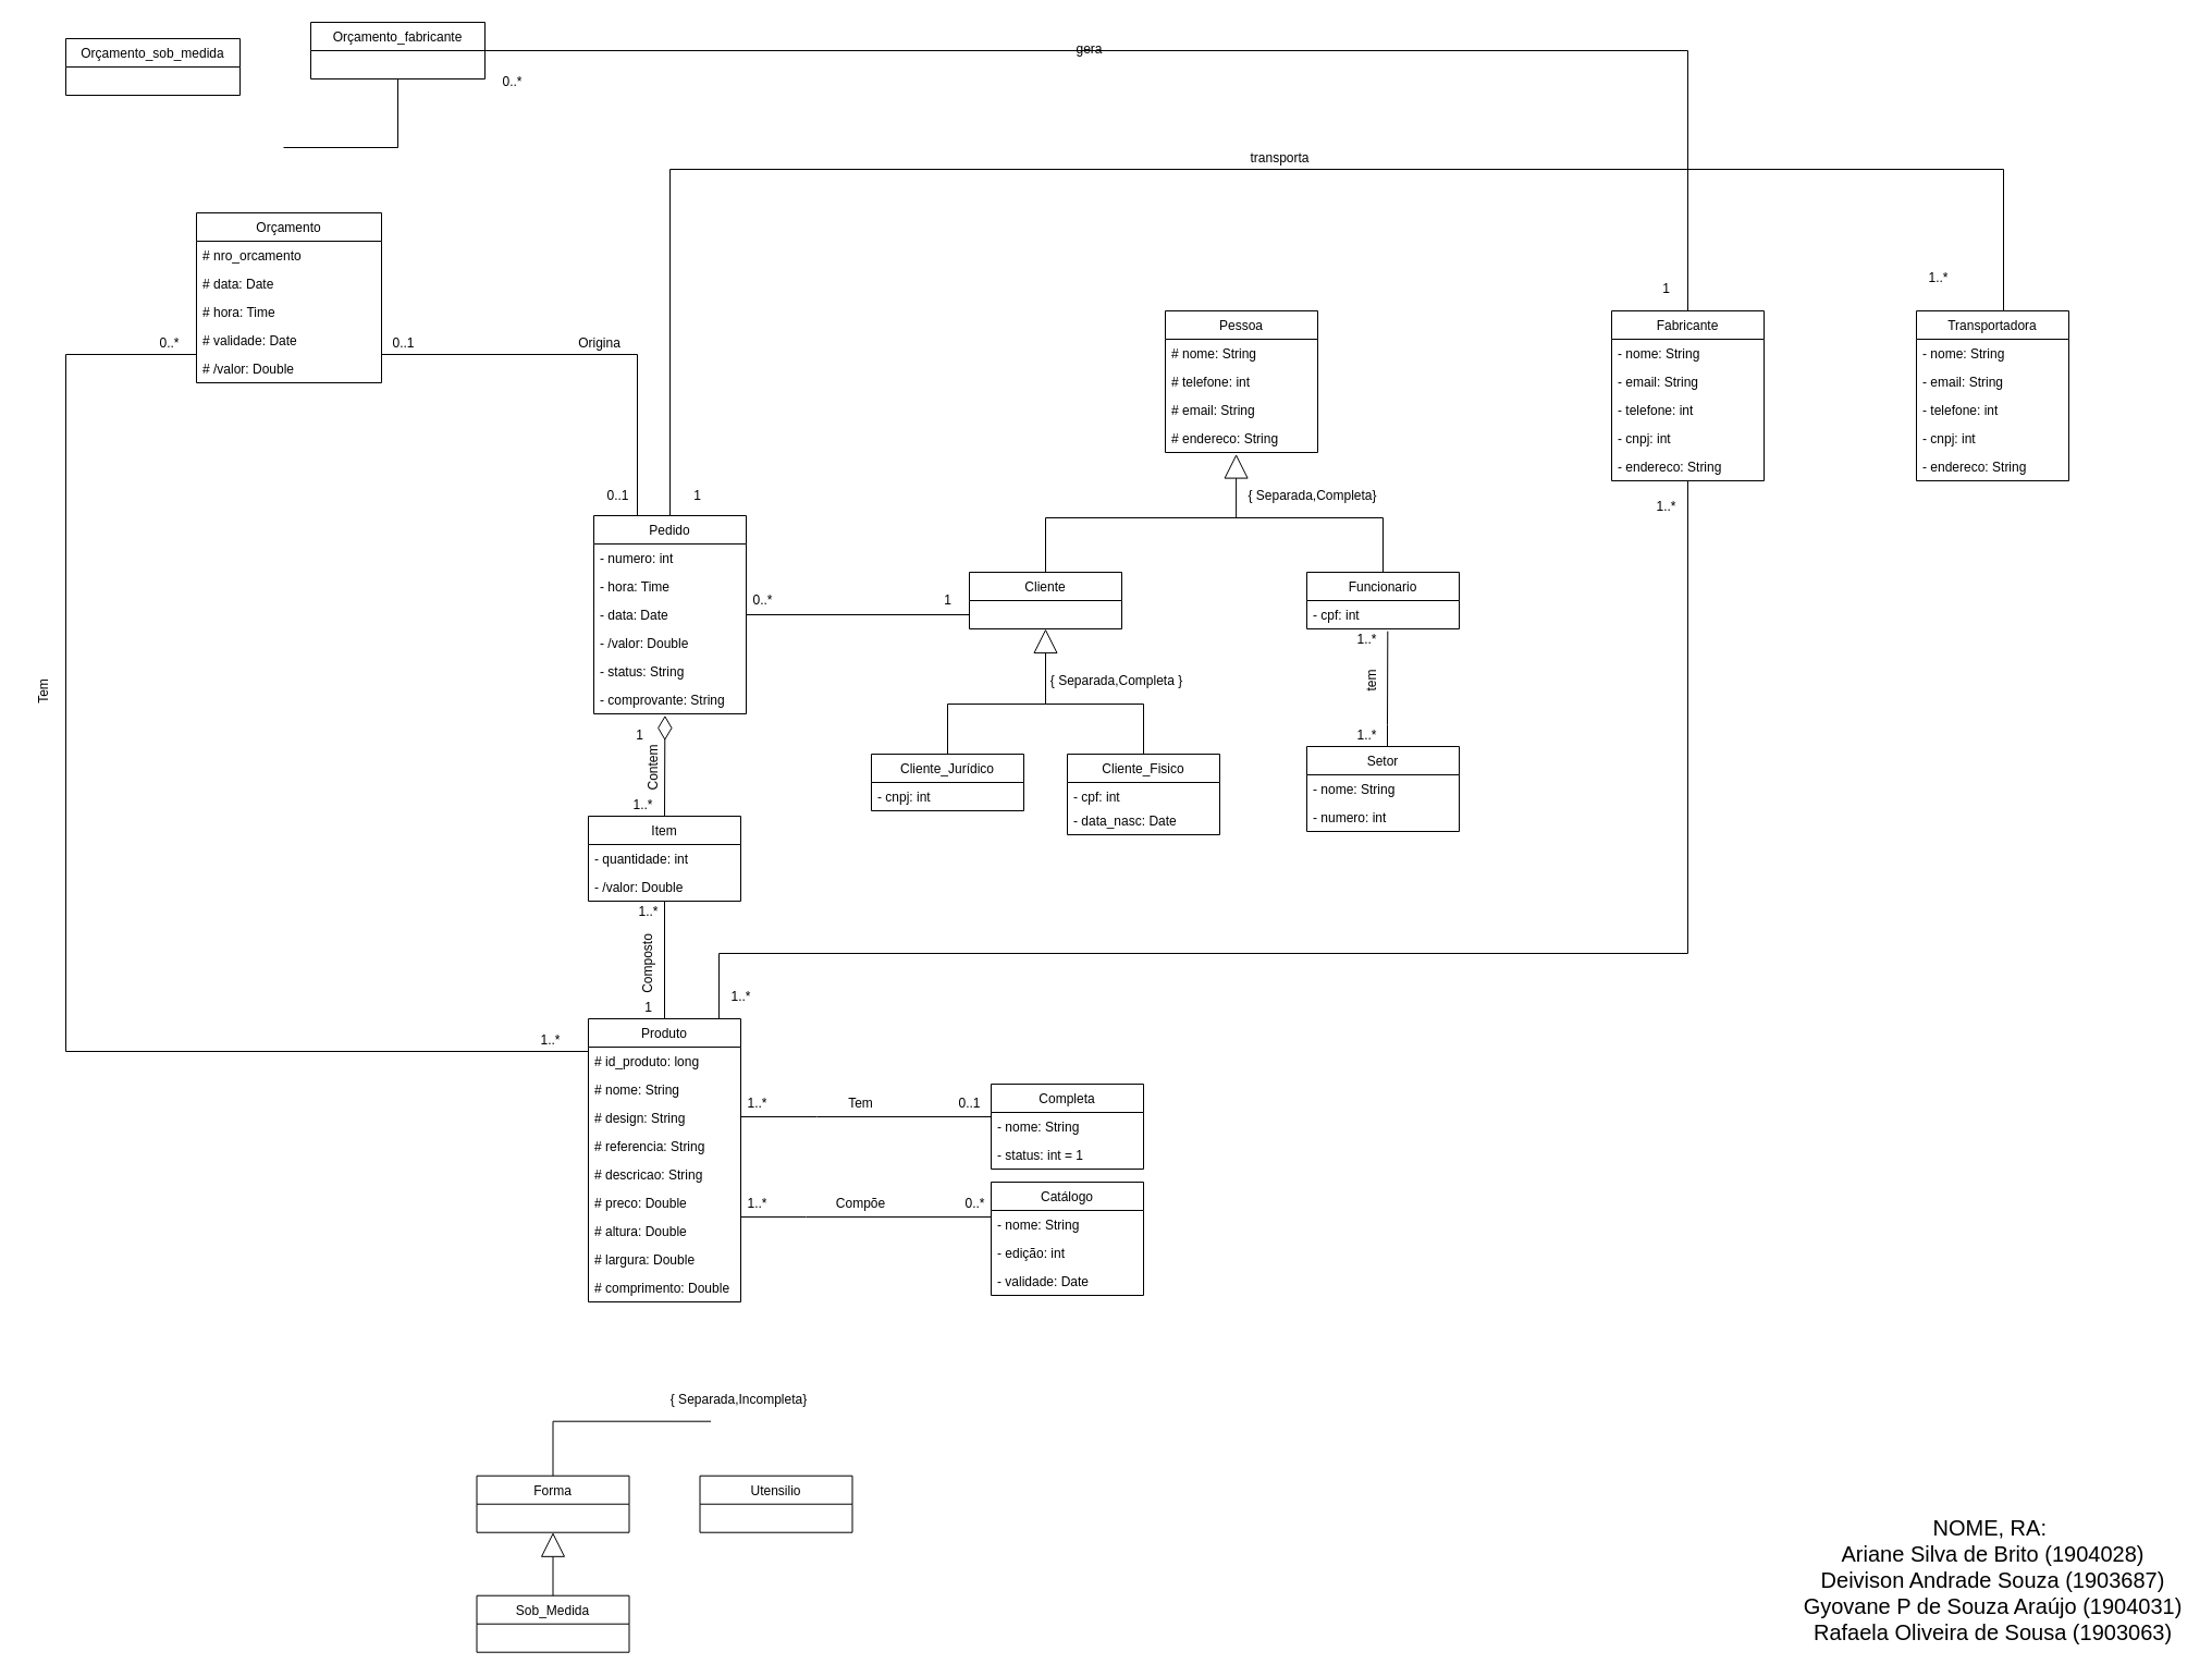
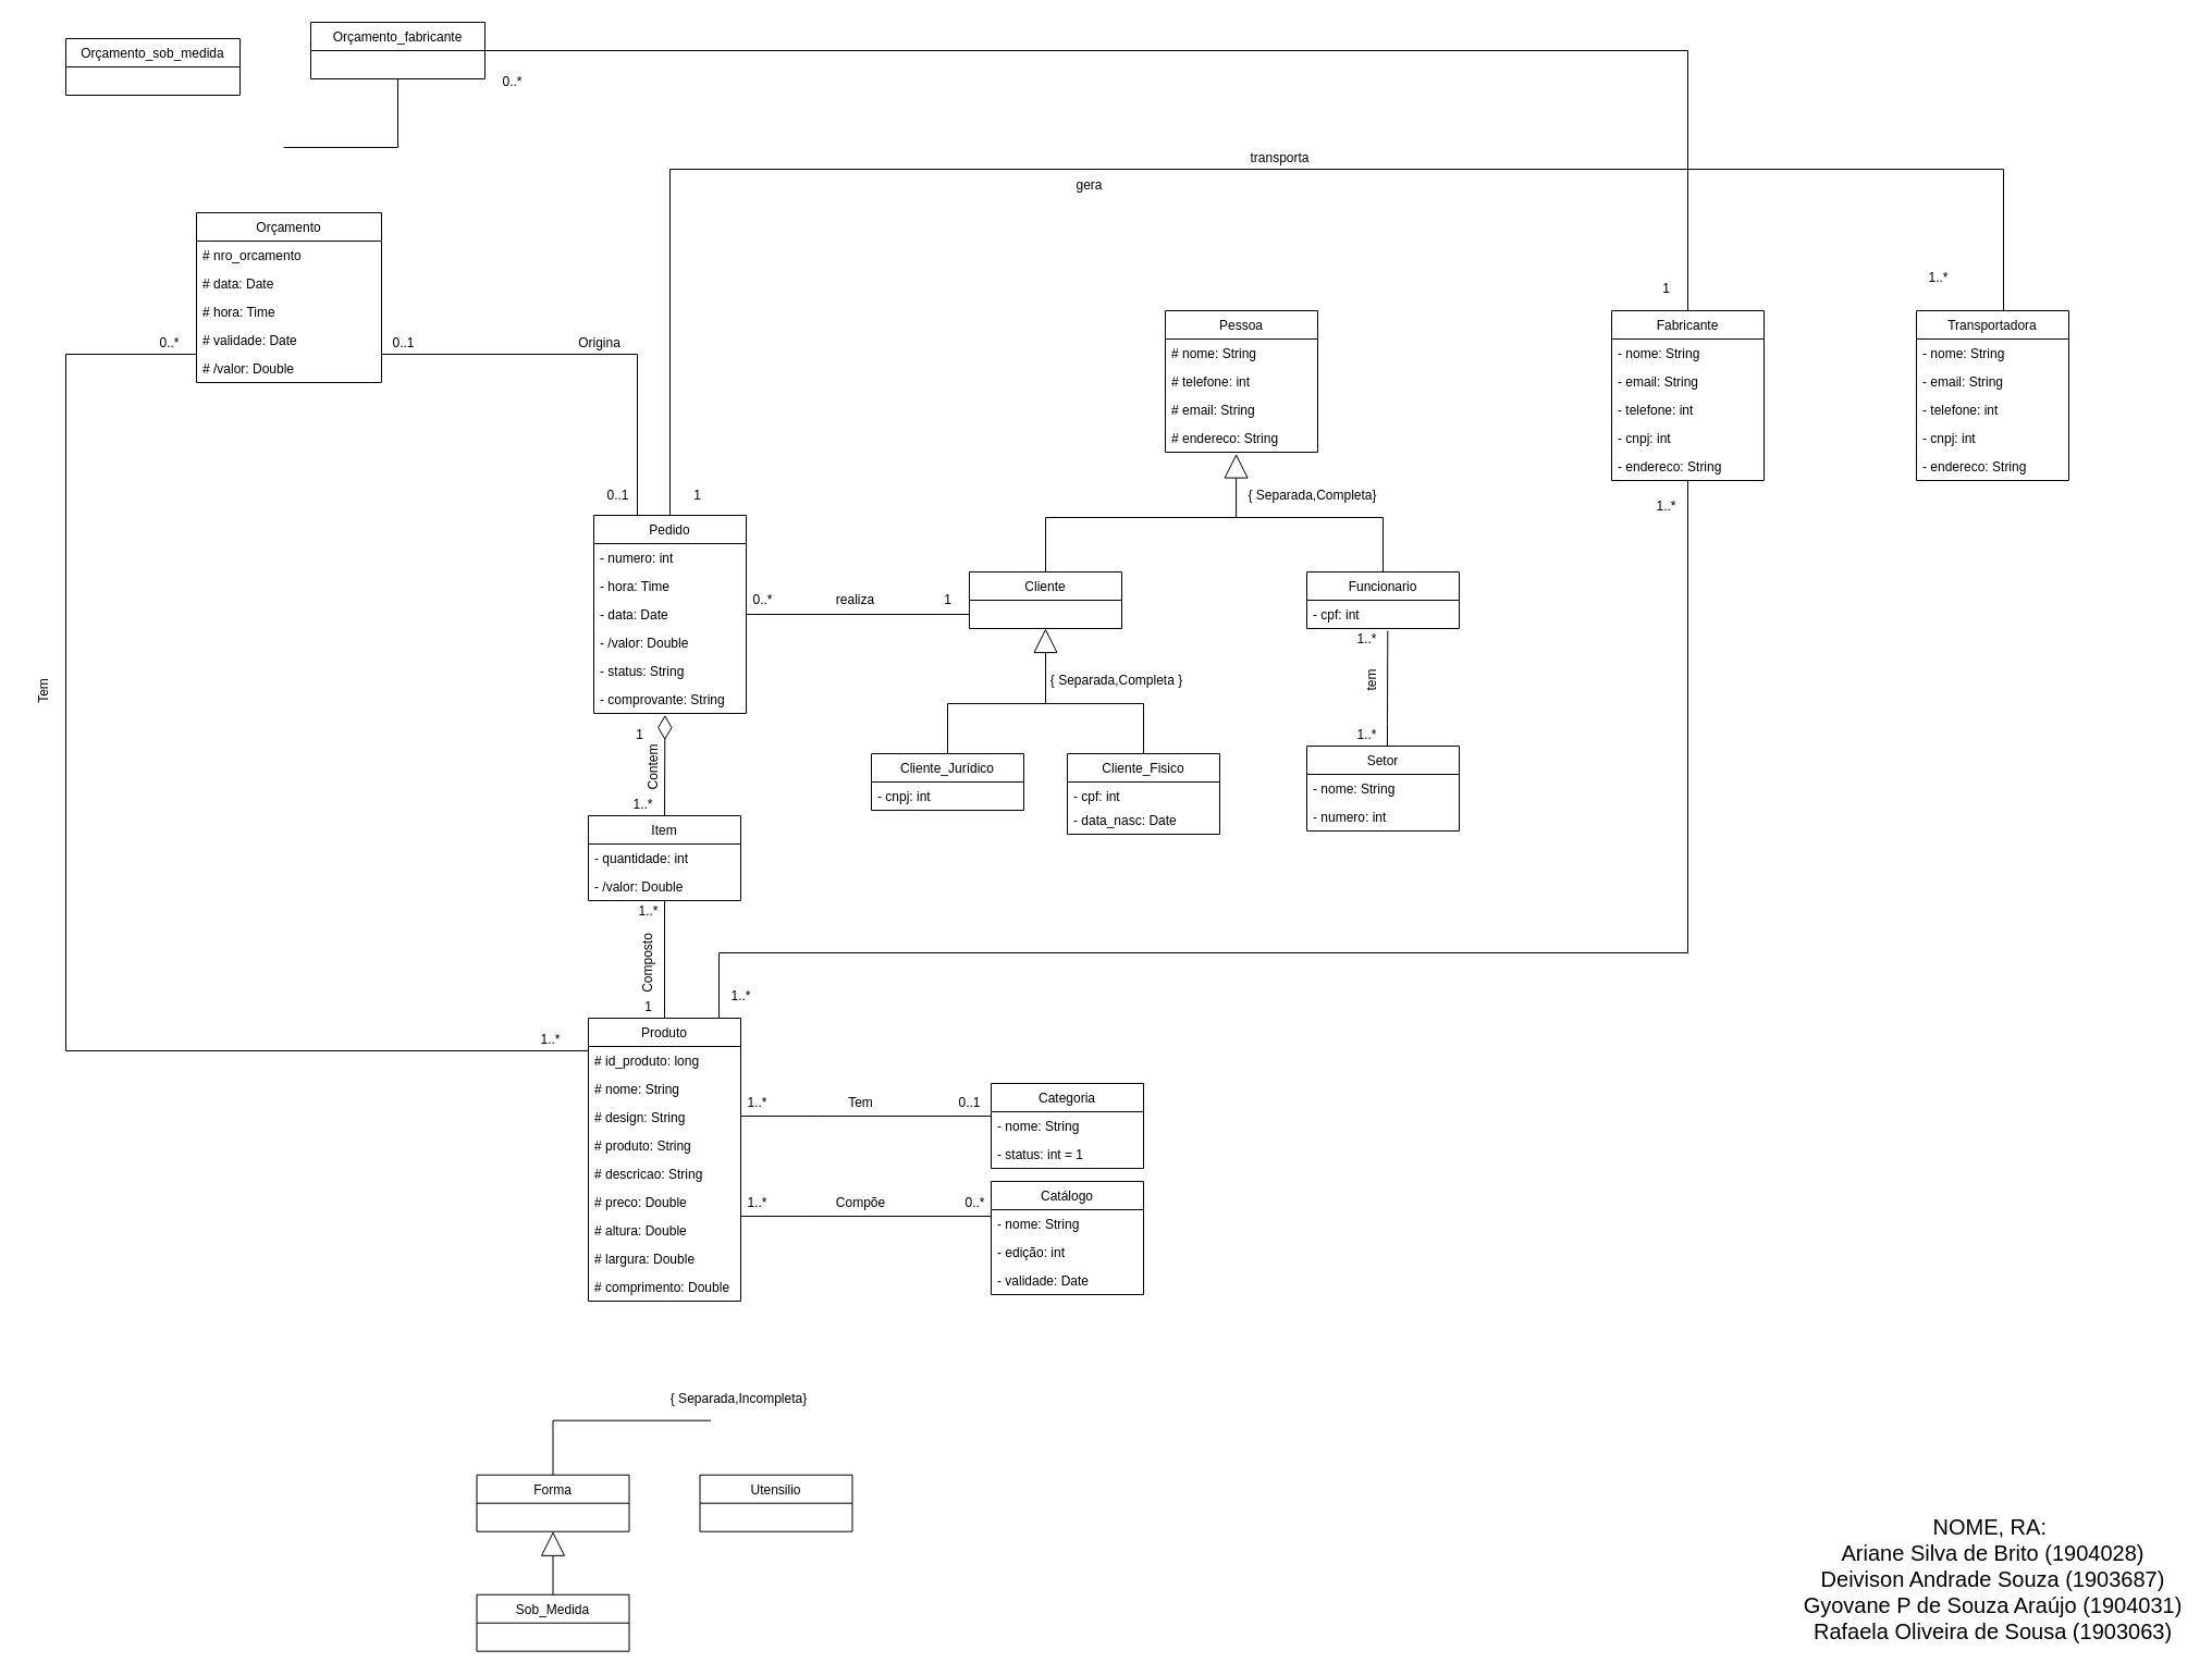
- <mxCell id="109" value="gera" style="text;html=1;align=center;verticalAlign=middle;resizable=0;points=[];autosize=1;" vertex="1" parent="1"><mxGeometry x="980" y="35" width="40" height="20" as="geometry" /></mxCell>
+ <mxCell id="109" value="gera" style="text;html=1;align=center;verticalAlign=middle;resizable=0;points=[];autosize=1;" vertex="1" parent="1"><mxGeometry x="980" y="160" width="40" height="20" as="geometry" /></mxCell>
+ <mxCell id="72" value="realiza" style="text;html=1;align=center;verticalAlign=middle;resizable=0;points=[];autosize=1;" parent="1" vertex="1"><mxGeometry x="760" y="541" width="50" height="20" as="geometry" /></mxCell>
- <mxCell id="77" value="Completa" style="swimlane;fontStyle=0;childLayout=stackLayout;horizontal=1;startSize=26;fillColor=none;horizontalStack=0;resizeParent=1;resizeParentMax=0;resizeLast=0;collapsible=1;marginBottom=0;" parent="1" vertex="1"><mxGeometry x="910" y="995" width="140" height="78" as="geometry" /></mxCell>
+ <mxCell id="77" value="Categoria" style="swimlane;fontStyle=0;childLayout=stackLayout;horizontal=1;startSize=26;fillColor=none;horizontalStack=0;resizeParent=1;resizeParentMax=0;resizeLast=0;collapsible=1;marginBottom=0;" parent="1" vertex="1"><mxGeometry x="910" y="995" width="140" height="78" as="geometry" /></mxCell>
- <mxCell id="43" value="# referencia: String" style="text;strokeColor=none;fillColor=none;align=left;verticalAlign=top;spacingLeft=4;spacingRight=4;overflow=hidden;rotatable=0;points=[[0,0.5],[1,0.5]];portConstraint=eastwest;" parent="39" vertex="1"><mxGeometry y="104" width="140" height="26" as="geometry" /></mxCell>
+ <mxCell id="43" value="# produto: String" style="text;strokeColor=none;fillColor=none;align=left;verticalAlign=top;spacingLeft=4;spacingRight=4;overflow=hidden;rotatable=0;points=[[0,0.5],[1,0.5]];portConstraint=eastwest;" parent="39" vertex="1"><mxGeometry y="104" width="140" height="26" as="geometry" /></mxCell>
